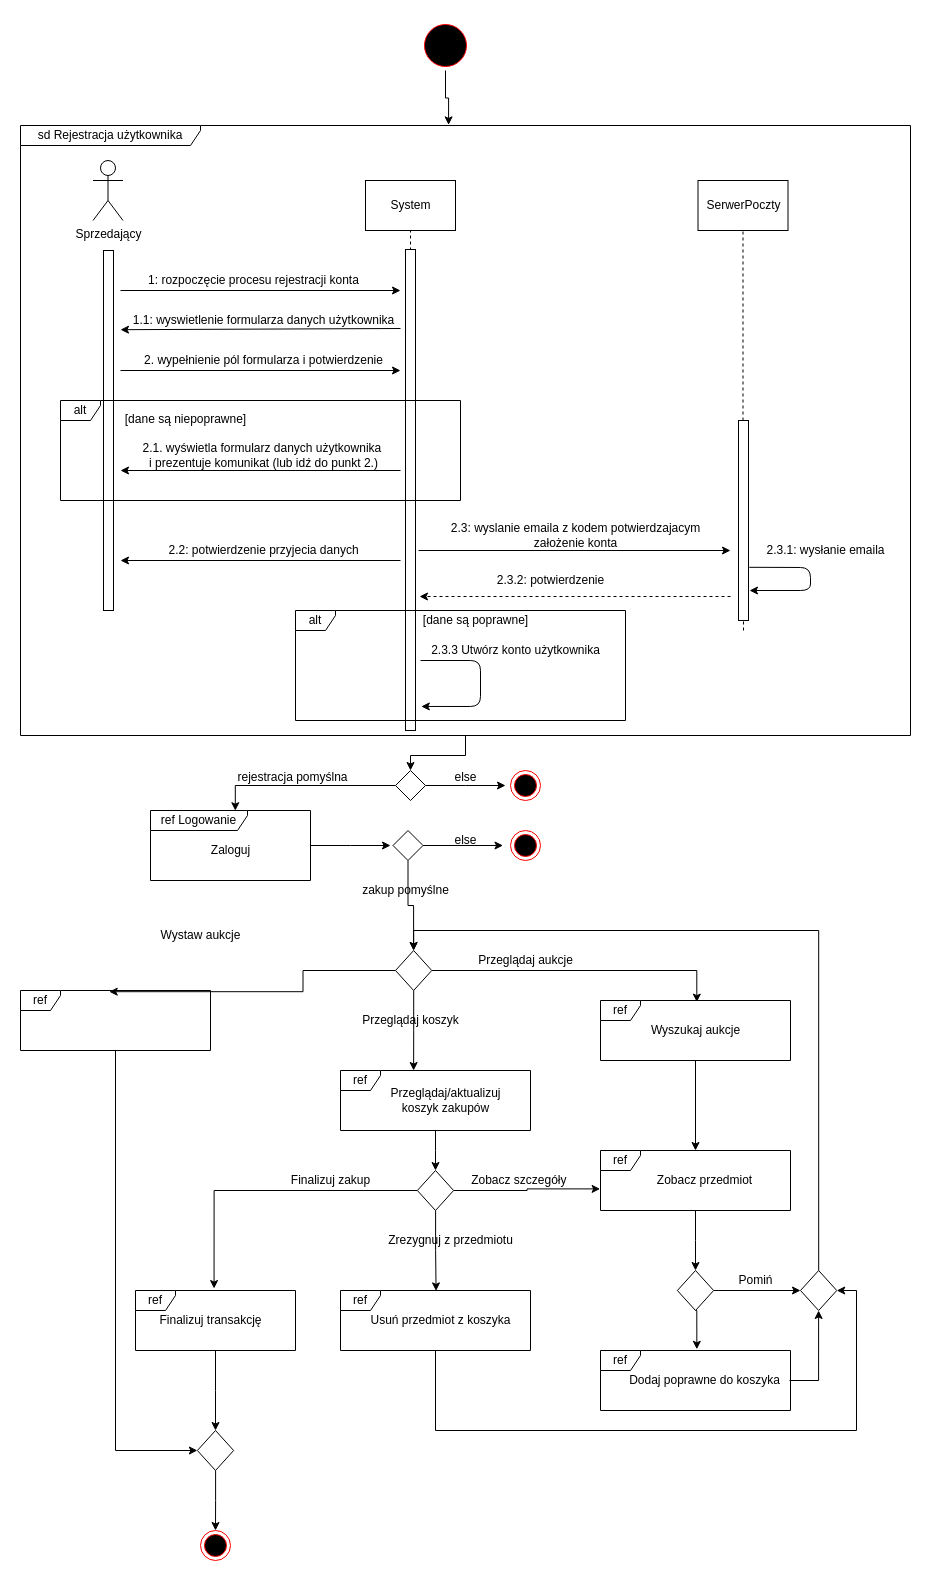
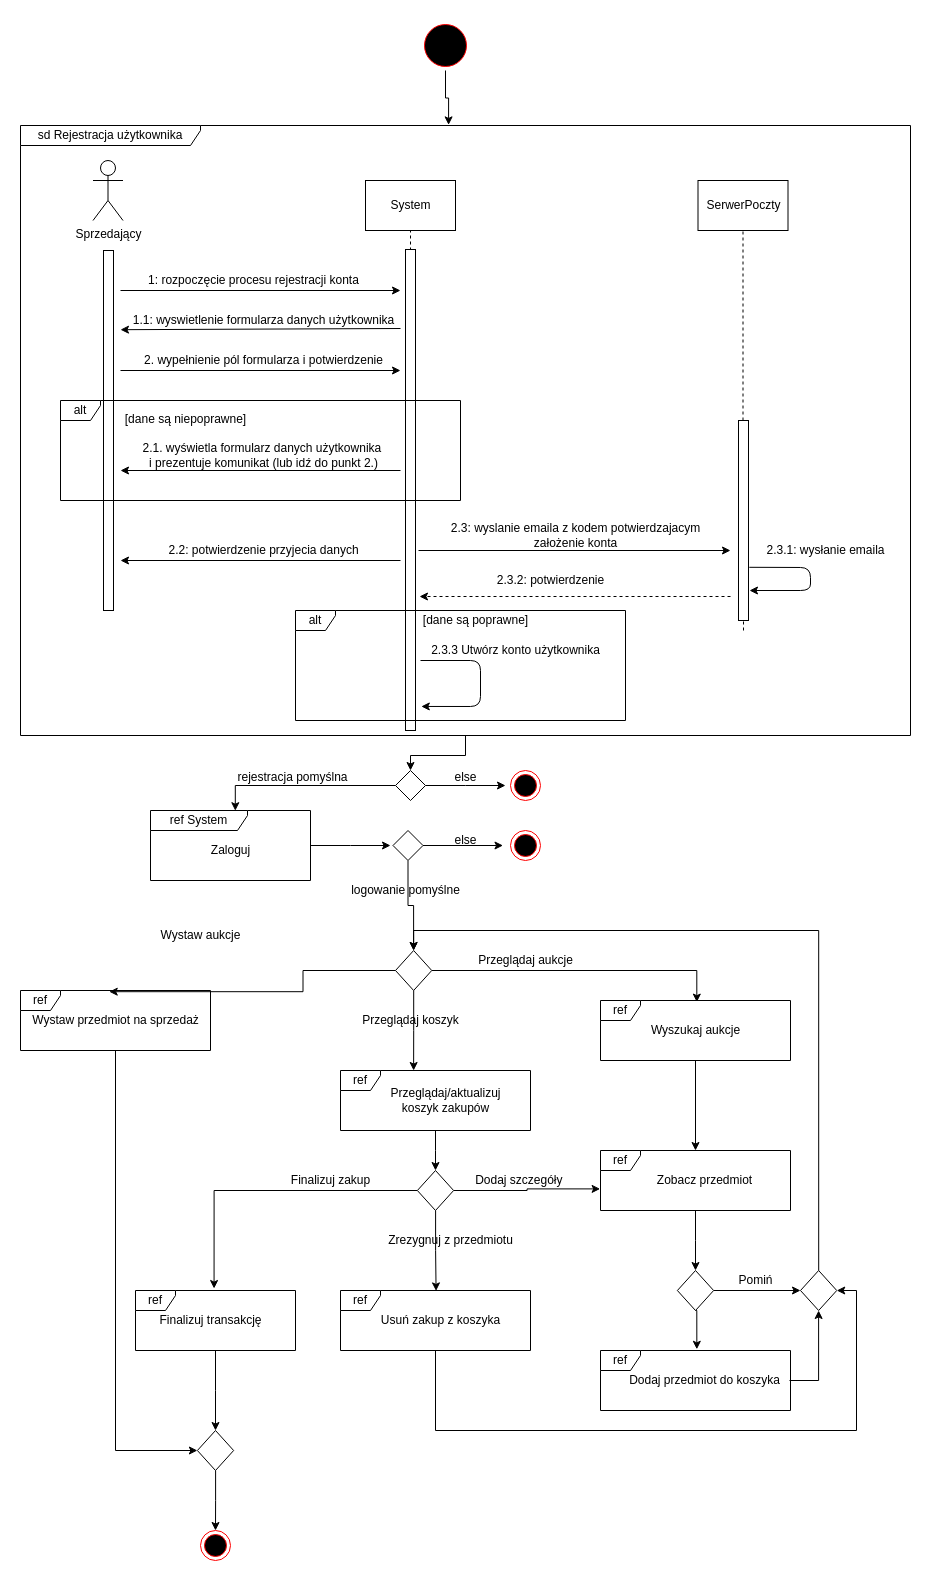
- <mxCell id="9" value="ref Logowanie" style="shape=umlFrame;whiteSpace=wrap;html=1;width=97;height=20;" vertex="1" parent="1"><mxGeometry x="150" y="810" width="160" height="70" as="geometry" /></mxCell>
+ <mxCell id="9" value="ref System" style="shape=umlFrame;whiteSpace=wrap;html=1;width=97;height=20;" vertex="1" parent="1"><mxGeometry x="150" y="810" width="160" height="70" as="geometry" /></mxCell>
- <mxCell id="94" value="zakup pomyślne" style="text;html=1;align=center;verticalAlign=middle;resizable=0;points=[];autosize=1;" vertex="1" parent="1"><mxGeometry x="345" y="880" width="120" height="20" as="geometry" /></mxCell>
+ <mxCell id="94" value="logowanie pomyślne" style="text;html=1;align=center;verticalAlign=middle;resizable=0;points=[];autosize=1;" vertex="1" parent="1"><mxGeometry x="345" y="880" width="120" height="20" as="geometry" /></mxCell>
+ <mxCell id="52" value="Wystaw przedmiot na sprzedaż" style="text;html=1;align=center;verticalAlign=middle;resizable=0;points=[];autosize=1;" vertex="1" parent="1"><mxGeometry x="25" y="1010" width="180" height="20" as="geometry" /></mxCell>
- <mxCell id="32" value="Zobacz szczegóły&amp;nbsp;" style="text;html=1;align=center;verticalAlign=middle;resizable=0;points=[];autosize=1;" vertex="1" parent="1"><mxGeometry x="465" y="1170" width="110" height="20" as="geometry" /></mxCell>
+ <mxCell id="32" value="Dodaj szczegóły&amp;nbsp;" style="text;html=1;align=center;verticalAlign=middle;resizable=0;points=[];autosize=1;" vertex="1" parent="1"><mxGeometry x="465" y="1170" width="110" height="20" as="geometry" /></mxCell>
- <mxCell id="42" value="Usuń przedmiot z koszyka" style="text;html=1;align=center;verticalAlign=middle;resizable=0;points=[];autosize=1;" vertex="1" parent="1"><mxGeometry x="360" y="1310" width="160" height="20" as="geometry" /></mxCell>
+ <mxCell id="42" value="Usuń zakup z koszyka" style="text;html=1;align=center;verticalAlign=middle;resizable=0;points=[];autosize=1;" vertex="1" parent="1"><mxGeometry x="360" y="1310" width="160" height="20" as="geometry" /></mxCell>
- <mxCell id="37" value="Dodaj poprawne do koszyka" style="text;html=1;align=center;verticalAlign=middle;resizable=0;points=[];autosize=1;" vertex="1" parent="1"><mxGeometry x="619" y="1370" width="170" height="20" as="geometry" /></mxCell>
+ <mxCell id="37" value="Dodaj przedmiot do koszyka" style="text;html=1;align=center;verticalAlign=middle;resizable=0;points=[];autosize=1;" vertex="1" parent="1"><mxGeometry x="619" y="1370" width="170" height="20" as="geometry" /></mxCell>
